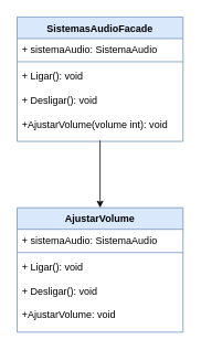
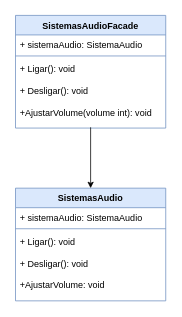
- <mxCell id="6" value="AjustarVolume&lt;div style=&quot;text-align: left;&quot;&gt;&lt;/div&gt;" style="swimlane;fontStyle=1;align=center;verticalAlign=top;childLayout=stackLayout;horizontal=1;startSize=26;horizontalStack=0;resizeParent=1;resizeParentMax=0;resizeLast=0;collapsible=1;marginBottom=0;whiteSpace=wrap;html=1;fillColor=#dae8fc;strokeColor=#6c8ebf;" vertex="1" parent="1"><mxGeometry x="20" y="250" width="200" height="150" as="geometry" /></mxCell>
+ <mxCell id="6" value="SistemasAudio&lt;div style=&quot;text-align: left;&quot;&gt;&lt;/div&gt;" style="swimlane;fontStyle=1;align=center;verticalAlign=top;childLayout=stackLayout;horizontal=1;startSize=26;horizontalStack=0;resizeParent=1;resizeParentMax=0;resizeLast=0;collapsible=1;marginBottom=0;whiteSpace=wrap;html=1;fillColor=#dae8fc;strokeColor=#6c8ebf;" vertex="1" parent="1"><mxGeometry x="20" y="250" width="200" height="150" as="geometry" /></mxCell>
